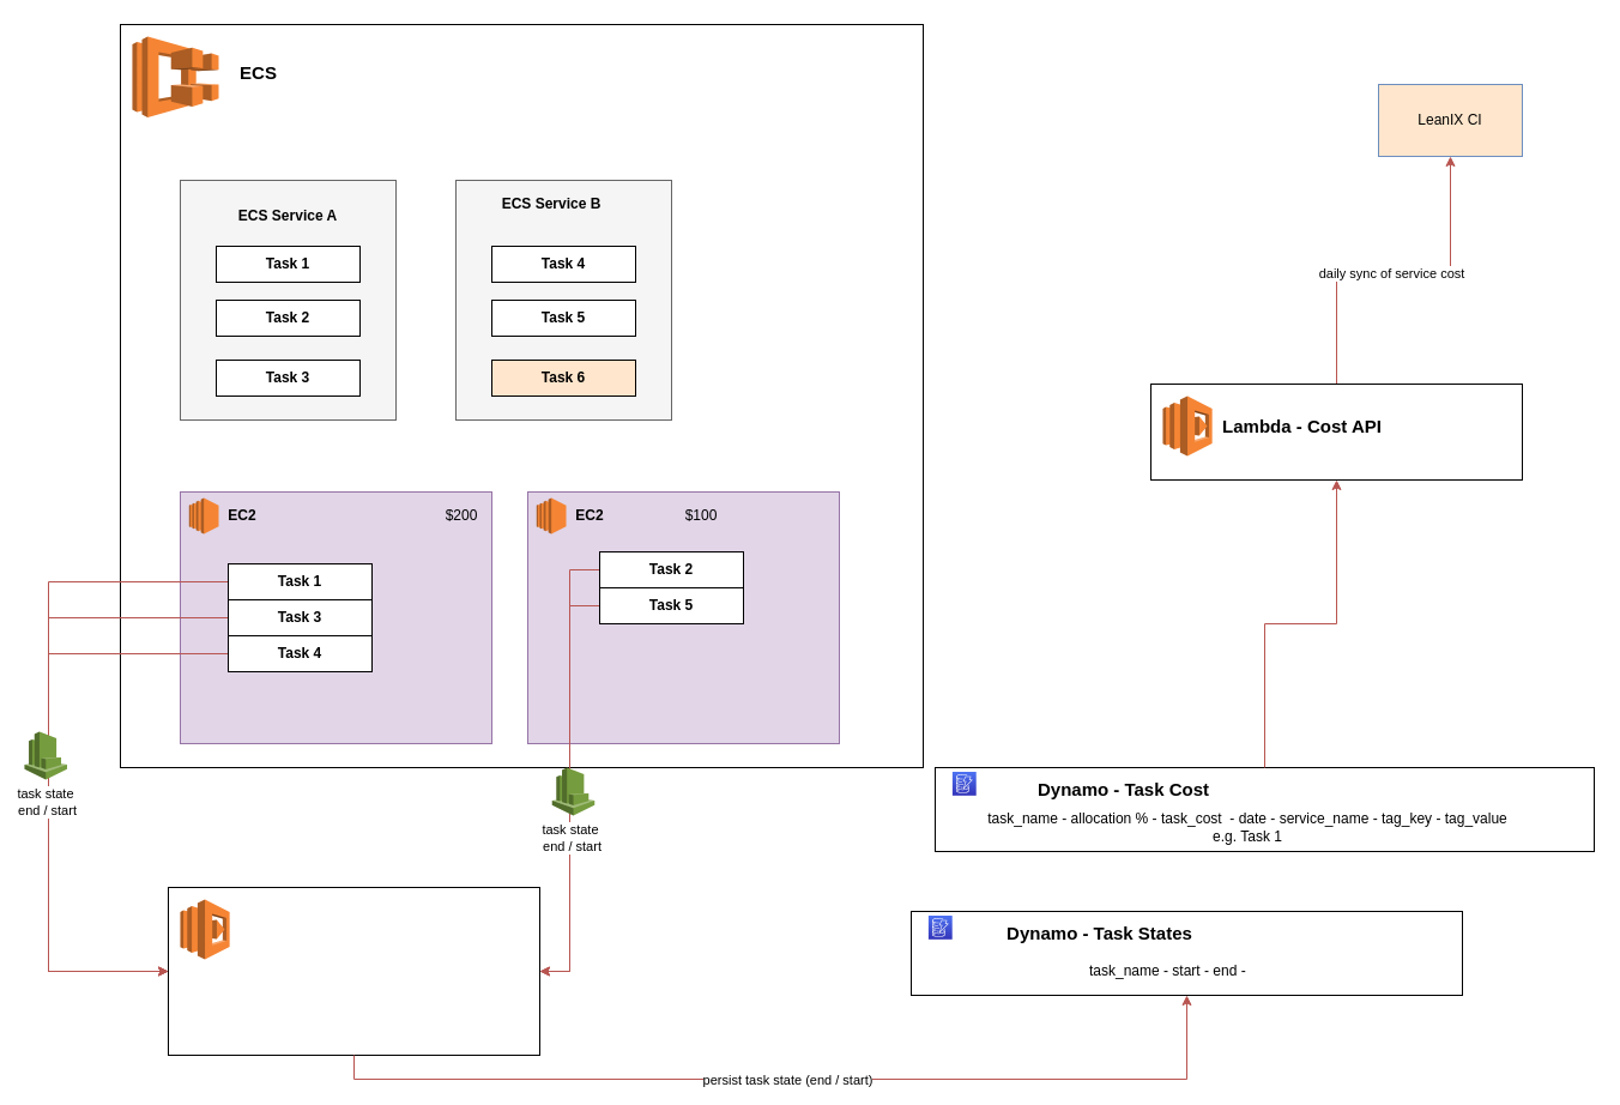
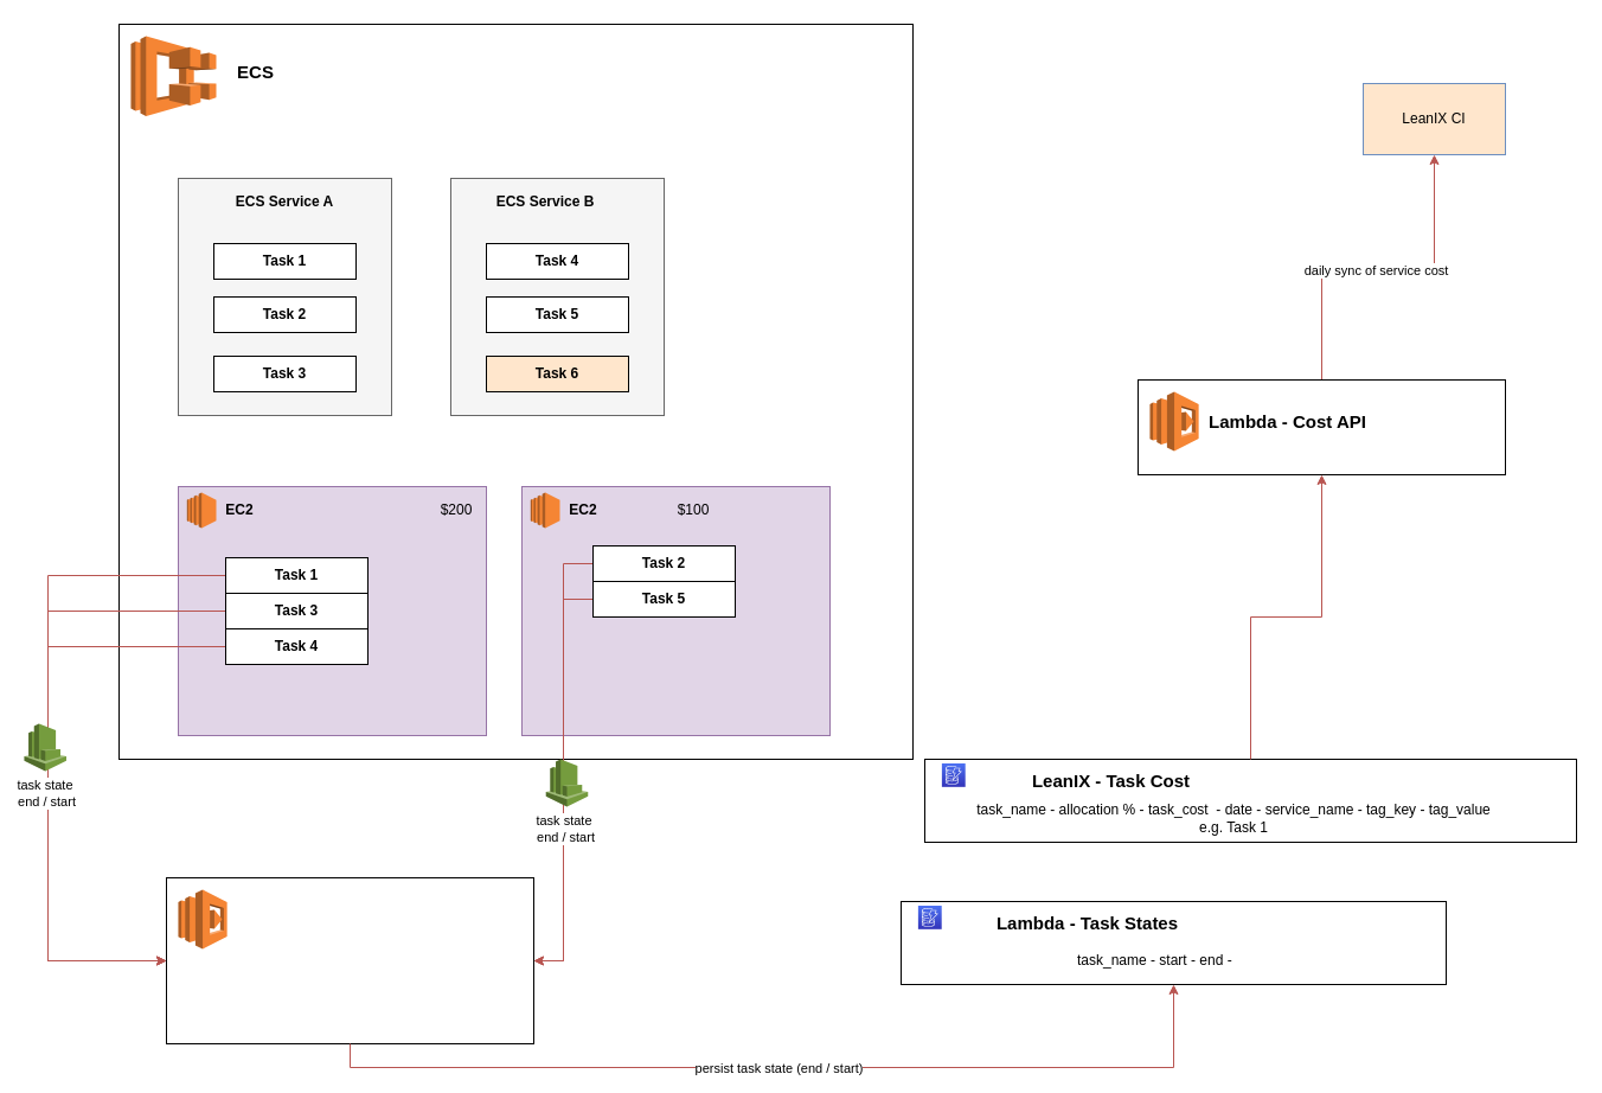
- <mxCell id="19" value="ECS Service A" style="text;html=1;strokeColor=none;fillColor=none;align=center;verticalAlign=middle;whiteSpace=wrap;rounded=0;fontStyle=1" parent="1" vertex="1"><mxGeometry x="175" y="170" width="130" height="20" as="geometry" /></mxCell>
+ <mxCell id="19" value="ECS Service A" style="text;html=1;strokeColor=none;fillColor=none;align=center;verticalAlign=middle;whiteSpace=wrap;rounded=0;fontStyle=1" parent="1" vertex="1"><mxGeometry x="175" y="160" width="130" height="20" as="geometry" /></mxCell>
- <mxCell id="50" value="&lt;font style=&quot;font-size: 15px&quot;&gt;&lt;b&gt;Dynamo - Task Cost&lt;/b&gt;&lt;/font&gt;" style="text;html=1;align=center;verticalAlign=middle;resizable=0;points=[];autosize=1;strokeColor=none;" vertex="1" parent="47"><mxGeometry x="76.875" y="7.583" width="160" height="20" as="geometry" /></mxCell>
+ <mxCell id="50" value="&lt;font style=&quot;font-size: 15px&quot;&gt;&lt;b&gt;LeanIX - Task Cost&lt;/b&gt;&lt;/font&gt;" style="text;html=1;align=center;verticalAlign=middle;resizable=0;points=[];autosize=1;strokeColor=none;" vertex="1" parent="47"><mxGeometry x="76.875" y="7.583" width="160" height="20" as="geometry" /></mxCell>
- <mxCell id="38" value="&lt;font style=&quot;font-size: 15px&quot;&gt;&lt;b&gt;Dynamo - Task States&lt;/b&gt;&lt;/font&gt;" style="text;html=1;align=center;verticalAlign=middle;resizable=0;points=[];autosize=1;strokeColor=none;" parent="35" vertex="1"><mxGeometry x="71.875" y="7.583" width="170" height="20" as="geometry" /></mxCell>
+ <mxCell id="38" value="&lt;font style=&quot;font-size: 15px&quot;&gt;&lt;b&gt;Lambda - Task States&lt;/b&gt;&lt;/font&gt;" style="text;html=1;align=center;verticalAlign=middle;resizable=0;points=[];autosize=1;strokeColor=none;" parent="35" vertex="1"><mxGeometry x="71.875" y="7.583" width="170" height="20" as="geometry" /></mxCell>
